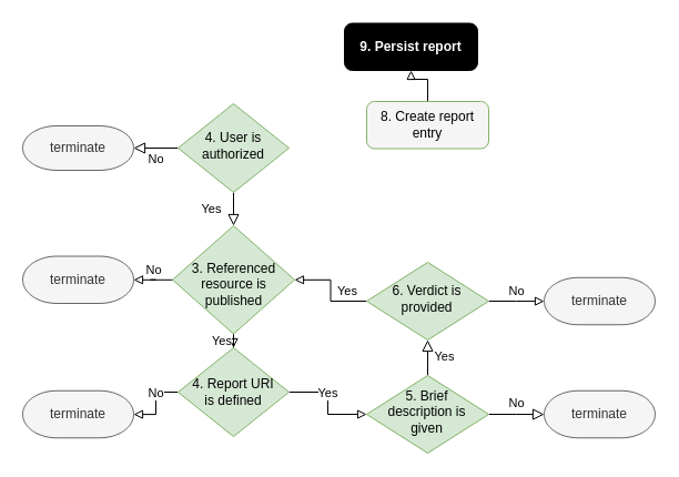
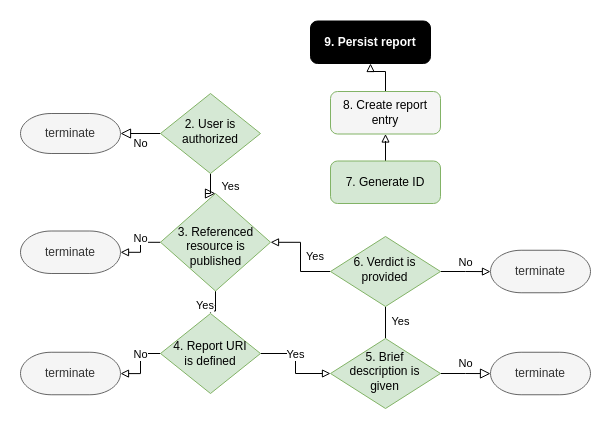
- <mxCell id="4" value="4. User is authorized" style="rhombus;whiteSpace=wrap;html=1;shadow=0;fontFamily=Helvetica;fontSize=12;align=center;strokeWidth=1;spacing=6;spacingTop=-4;fillColor=#d5e8d4;strokeColor=#82b366;" parent="1" vertex="1"><mxGeometry x="160" y="93" width="100" height="80" as="geometry" /></mxCell>
+ <mxCell id="4" value="2. User is authorized" style="rhombus;whiteSpace=wrap;html=1;shadow=0;fontFamily=Helvetica;fontSize=12;align=center;strokeWidth=1;spacing=6;spacingTop=-4;fillColor=#d5e8d4;strokeColor=#82b366;" parent="1" vertex="1"><mxGeometry x="160" y="93" width="100" height="80" as="geometry" /></mxCell>
+ <mxCell id="9" style="edgeStyle=orthogonalEdgeStyle;rounded=0;orthogonalLoop=1;jettySize=auto;html=1;endArrow=block;endFill=0;" parent="1" source="10" target="20" edge="1"><mxGeometry relative="1" as="geometry" /></mxCell>
+ <mxCell id="10" value="7. Generate ID" style="rounded=1;whiteSpace=wrap;html=1;absoluteArcSize=1;arcSize=14;strokeWidth=1;fillColor=#d5e8d4;strokeColor=#82b366;" parent="1" vertex="1"><mxGeometry x="330" y="160.5" width="110" height="42.5" as="geometry" /></mxCell>
- <mxCell id="13" value="3. Referenced resource is published" style="strokeWidth=1;html=1;shape=mxgraph.flowchart.decision;whiteSpace=wrap;spacing=3;spacingLeft=11;spacingRight=10;spacingTop=10;spacingBottom=2;fillColor=#d5e8d4;strokeColor=#82b366;" parent="1" vertex="1"><mxGeometry x="155" y="203" width="110" height="97.5" as="geometry" /></mxCell>
+ <mxCell id="13" value="3. Referenced resource is published" style="strokeWidth=1;html=1;shape=mxgraph.flowchart.decision;whiteSpace=wrap;spacing=3;spacingLeft=11;spacingRight=10;spacingTop=10;spacingBottom=2;fillColor=#d5e8d4;strokeColor=#82b366;" parent="1" vertex="1"><mxGeometry x="160" y="193" width="110" height="97.5" as="geometry" /></mxCell>
- <mxCell id="5" value="Yes" style="rounded=0;html=1;jettySize=auto;orthogonalLoop=1;fontSize=11;endArrow=block;endFill=0;endSize=8;strokeWidth=1;shadow=0;labelBackgroundColor=none;edgeStyle=orthogonalEdgeStyle;" parent="1" source="7" target="25" edge="1"><mxGeometry x="-0.048" y="15" relative="1" as="geometry"><mxPoint as="offset" /><mxPoint x="385" y="283" as="targetPoint" /></mxGeometry></mxCell>
+ <mxCell id="5" value="Yes" style="rounded=0;html=1;jettySize=auto;orthogonalLoop=1;fontSize=11;endArrow=none;endFill=0;endSize=8;strokeWidth=1;shadow=0;labelBackgroundColor=none;edgeStyle=orthogonalEdgeStyle;" parent="1" source="7" target="25" edge="1"><mxGeometry x="-0.048" y="15" relative="1" as="geometry"><mxPoint as="offset" /><mxPoint x="385" y="283" as="targetPoint" /></mxGeometry></mxCell>
